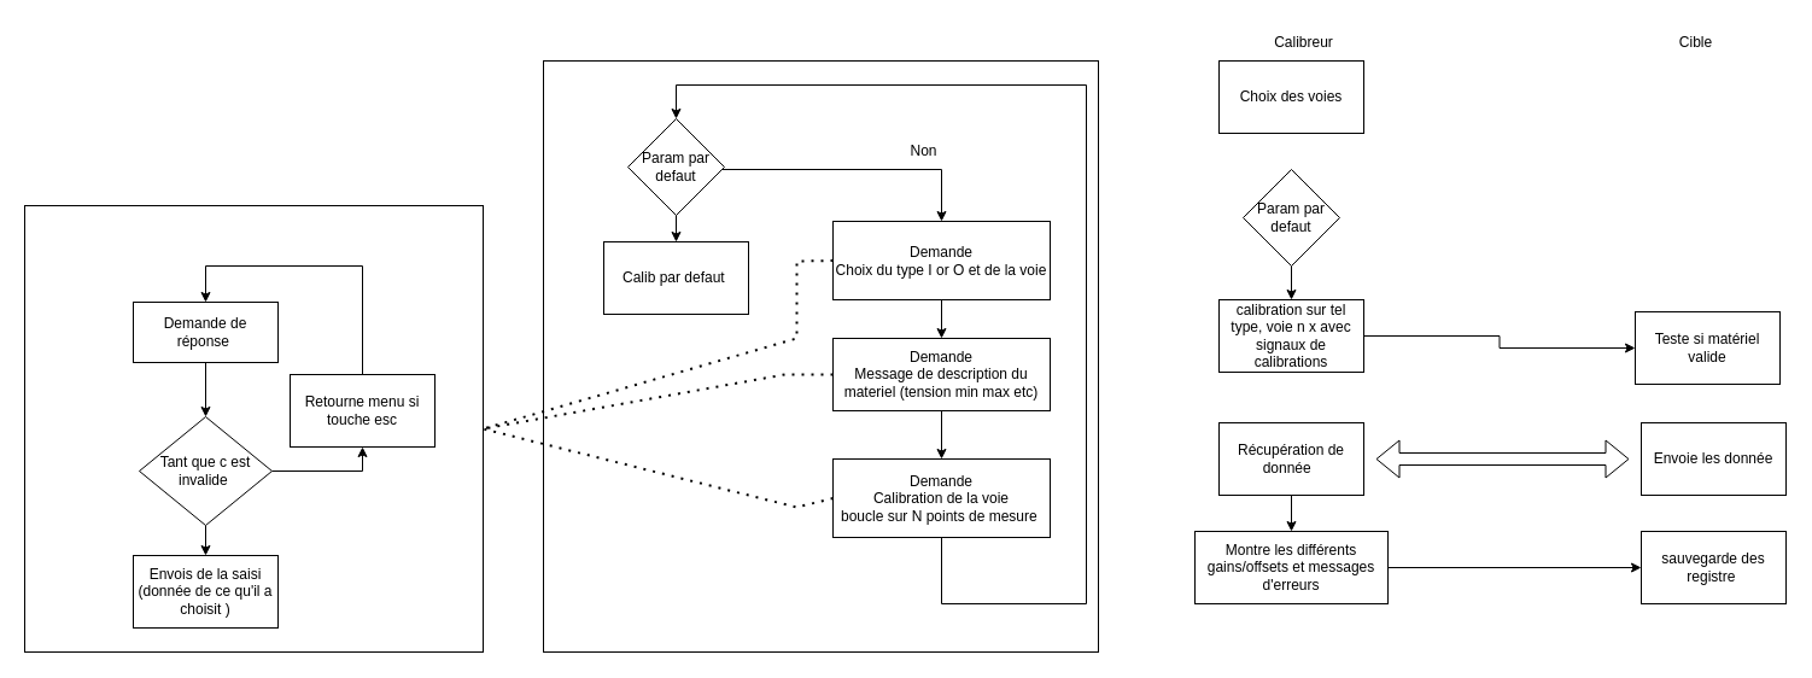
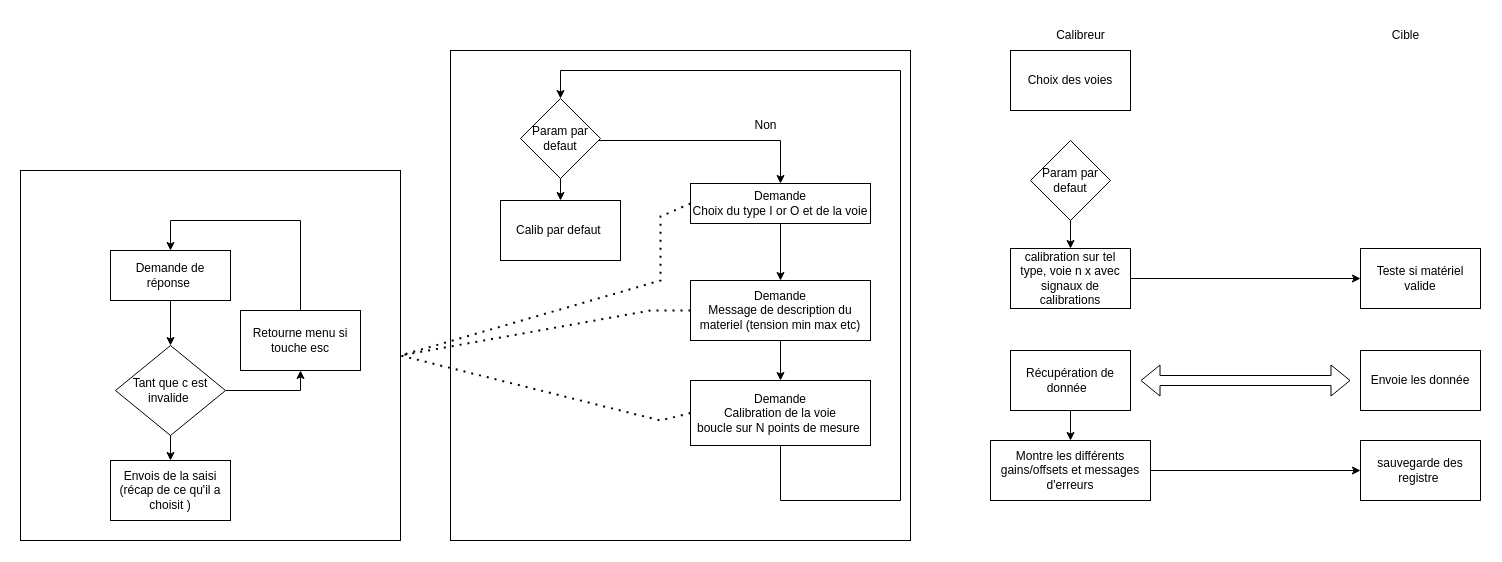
- <mxCell id="5" value="Demande&lt;br&gt;Choix du type I or O et de la voie" style="rounded=0;whiteSpace=wrap;html=1;" vertex="1" parent="1"><mxGeometry x="690" y="183" width="180" height="65" as="geometry" /></mxCell>
+ <mxCell id="5" value="Demande&lt;br&gt;Choix du type I or O et de la voie" style="rounded=0;whiteSpace=wrap;html=1;" vertex="1" parent="1"><mxGeometry x="690" y="183" width="180" height="40" as="geometry" /></mxCell>
- <mxCell id="32" value="Teste si matériel valide" style="rounded=0;whiteSpace=wrap;html=1;" vertex="1" parent="1"><mxGeometry x="1355" y="258" width="120" height="60" as="geometry" /></mxCell>
+ <mxCell id="32" value="Teste si matériel valide" style="rounded=0;whiteSpace=wrap;html=1;" vertex="1" parent="1"><mxGeometry x="1360" y="248" width="120" height="60" as="geometry" /></mxCell>
- <mxCell id="15" value="Envois de la saisi (donnée de ce qu'il a choisit )" style="rounded=0;whiteSpace=wrap;html=1;" vertex="1" parent="1"><mxGeometry x="110" y="460" width="120" height="60" as="geometry" /></mxCell>
+ <mxCell id="15" value="Envois de la saisi (récap de ce qu'il a choisit )" style="rounded=0;whiteSpace=wrap;html=1;" vertex="1" parent="1"><mxGeometry x="110" y="460" width="120" height="60" as="geometry" /></mxCell>
